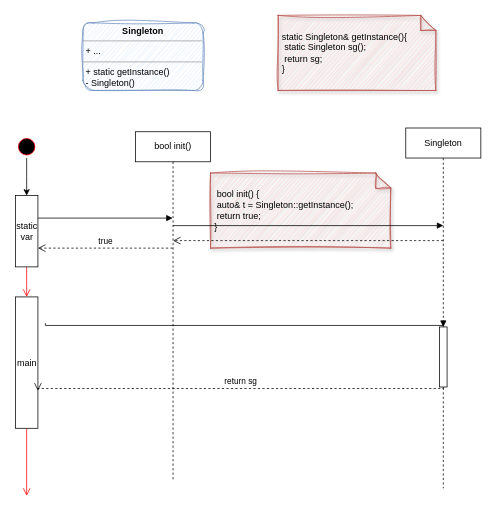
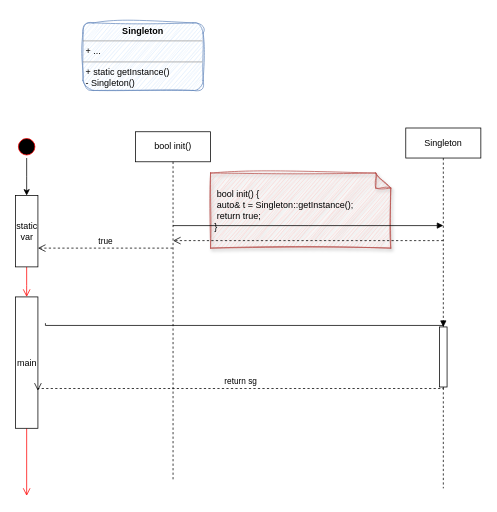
- <mxCell id="3" value="&lt;span style=&quot;white-space: pre;&quot;&gt; &lt;/span&gt;static Singleton&amp;amp; getInstance(){&lt;br&gt;&lt;span style=&quot;white-space: pre;&quot;&gt; &lt;span style=&quot;white-space: pre;&quot;&gt; &lt;/span&gt;s&lt;/span&gt;tatic Singleton sg();&lt;br&gt;&lt;span style=&quot;white-space: pre;&quot;&gt; &lt;/span&gt;&lt;span style=&quot;white-space: pre;&quot;&gt; &lt;/span&gt;return sg;&lt;br&gt;&lt;span style=&quot;white-space: pre;&quot;&gt; &lt;/span&gt;}" style="shape=note;size=20;whiteSpace=wrap;html=1;fillColor=#f8cecc;strokeColor=#b85450;shadow=1;sketch=1;curveFitting=1;jiggle=2;align=left;" vertex="1" parent="1"><mxGeometry x="370" y="20" width="210" height="100" as="geometry" /></mxCell>
- <mxCell id="12" value="" style="html=1;verticalAlign=bottom;endArrow=block;edgeStyle=elbowEdgeStyle;elbow=vertical;curved=0;rounded=0;" edge="1" parent="1" source="10" target="7"><mxGeometry x="0.114" y="18" width="80" relative="1" as="geometry"><mxPoint x="60" y="290" as="sourcePoint" /><mxPoint x="180" y="290" as="targetPoint" /><Array as="points"><mxPoint x="130" y="290" /></Array><mxPoint as="offset" /></mxGeometry></mxCell>
